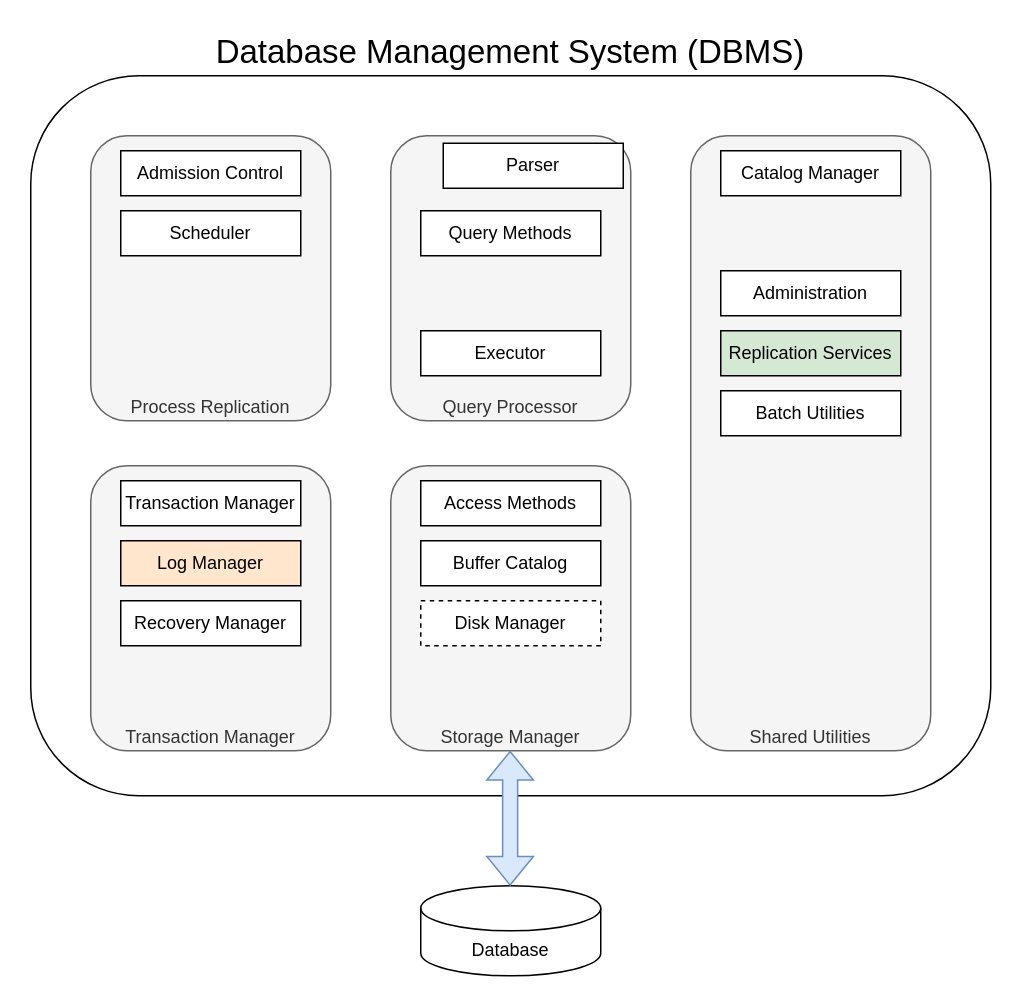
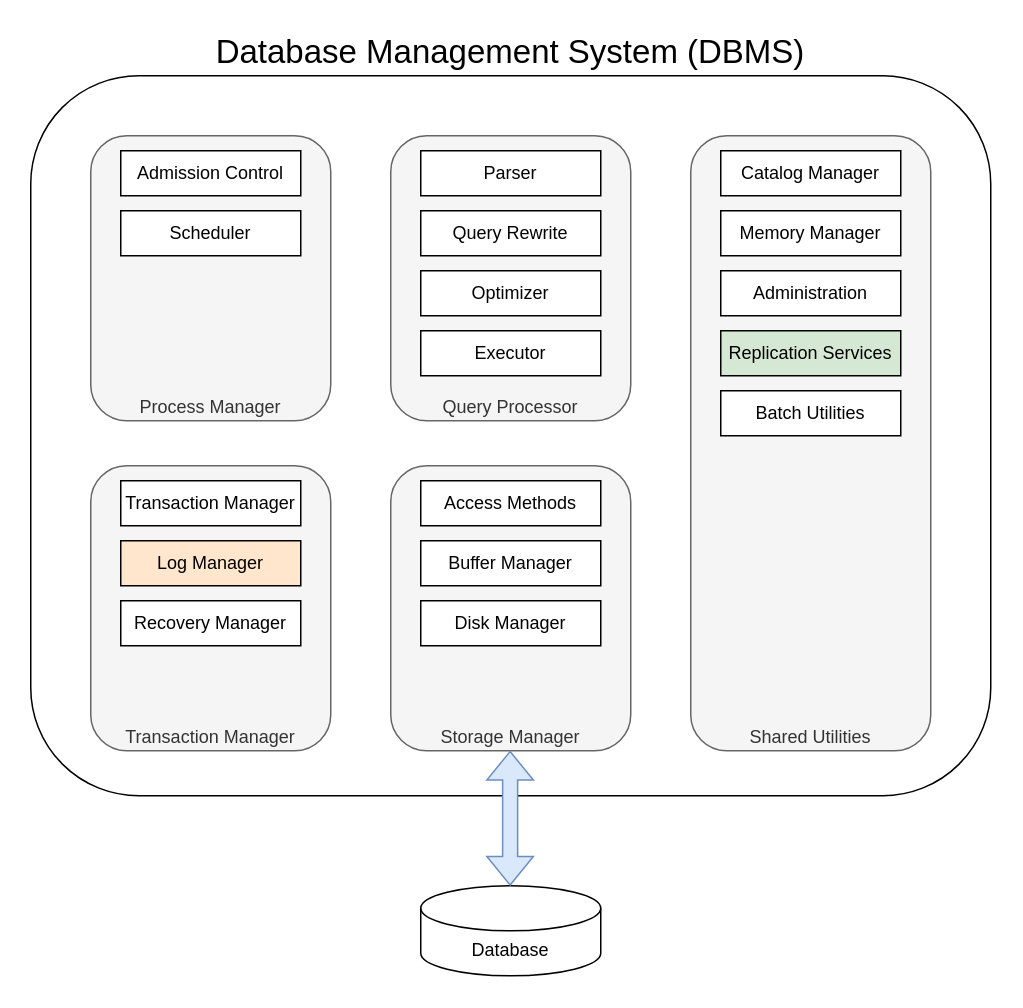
- <mxCell id="7" value="Parser" style="rounded=0;whiteSpace=wrap;html=1;" parent="1" vertex="1"><mxGeometry x="295" y="95" width="120" height="30" as="geometry" /></mxCell>
+ <mxCell id="7" value="Parser" style="rounded=0;whiteSpace=wrap;html=1;" parent="1" vertex="1"><mxGeometry x="280" y="100" width="120" height="30" as="geometry" /></mxCell>
- <mxCell id="8" value="Query Methods" style="rounded=0;whiteSpace=wrap;html=1;" parent="1" vertex="1"><mxGeometry x="280" y="140" width="120" height="30" as="geometry" /></mxCell>
+ <mxCell id="8" value="Query Rewrite" style="rounded=0;whiteSpace=wrap;html=1;" parent="1" vertex="1"><mxGeometry x="280" y="140" width="120" height="30" as="geometry" /></mxCell>
+ <mxCell id="21" value="Memory Manager" style="rounded=0;whiteSpace=wrap;html=1;" parent="1" vertex="1"><mxGeometry x="480" y="140" width="120" height="30" as="geometry" /></mxCell>
+ <mxCell id="9" value="Optimizer" style="rounded=0;whiteSpace=wrap;html=1;" parent="1" vertex="1"><mxGeometry x="280" y="180" width="120" height="30" as="geometry" /></mxCell>
- <mxCell id="3" value="Process Replication" style="rounded=1;whiteSpace=wrap;html=1;fillColor=#f5f5f5;fontColor=#333333;strokeColor=#666666;verticalAlign=bottom;" parent="1" vertex="1"><mxGeometry x="60" y="90" width="160" height="190" as="geometry" /></mxCell>
+ <mxCell id="3" value="Process Manager" style="rounded=1;whiteSpace=wrap;html=1;fillColor=#f5f5f5;fontColor=#333333;strokeColor=#666666;verticalAlign=bottom;" parent="1" vertex="1"><mxGeometry x="60" y="90" width="160" height="190" as="geometry" /></mxCell>
- <mxCell id="16" value="Buffer Catalog" style="rounded=0;whiteSpace=wrap;html=1;" parent="1" vertex="1"><mxGeometry x="280" y="360" width="120" height="30" as="geometry" /></mxCell>
+ <mxCell id="16" value="Buffer Manager" style="rounded=0;whiteSpace=wrap;html=1;" parent="1" vertex="1"><mxGeometry x="280" y="360" width="120" height="30" as="geometry" /></mxCell>
- <mxCell id="17" value="Disk Manager" style="rounded=0;whiteSpace=wrap;html=1;dashed=1;" parent="1" vertex="1"><mxGeometry x="280" y="400" width="120" height="30" as="geometry" /></mxCell>
+ <mxCell id="17" value="Disk Manager" style="rounded=0;whiteSpace=wrap;html=1;" parent="1" vertex="1"><mxGeometry x="280" y="400" width="120" height="30" as="geometry" /></mxCell>
